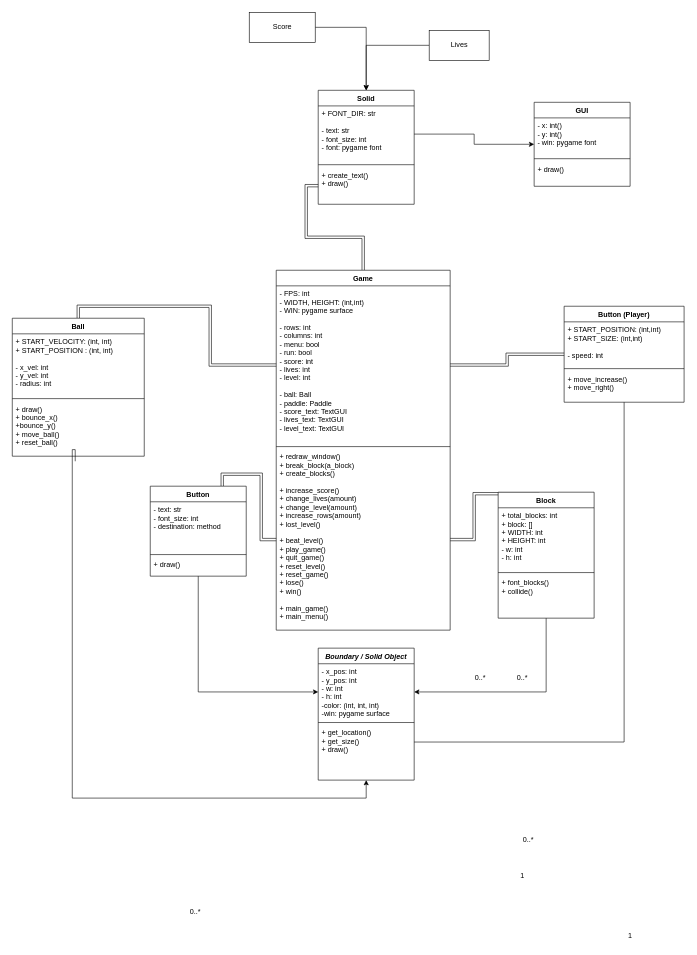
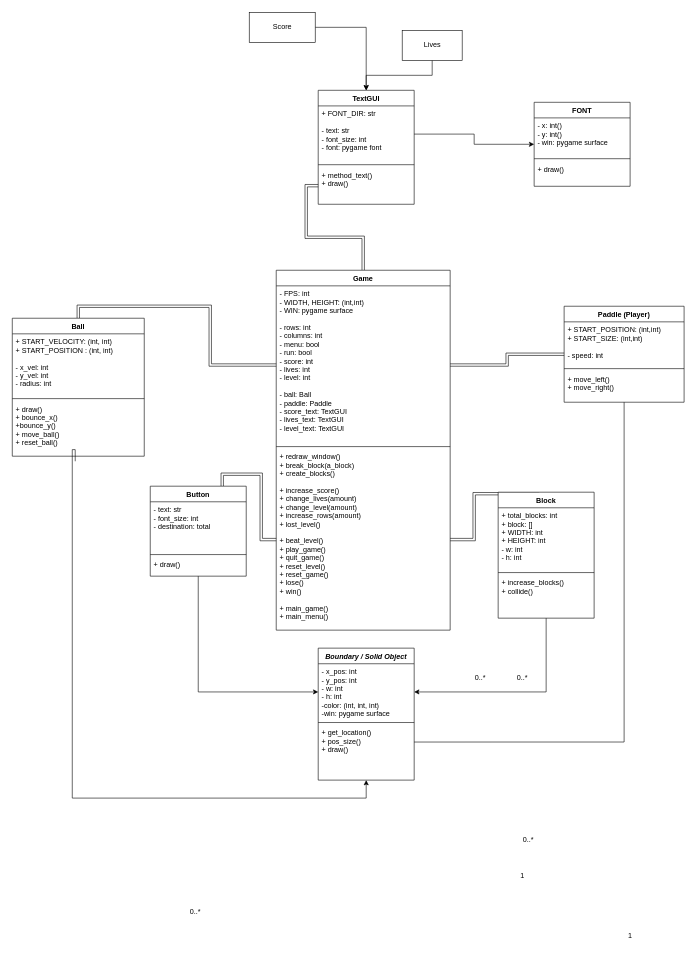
- <mxCell id="8" value="Lives" style="html=1;" parent="1" vertex="1"><mxGeometry x="715" y="50" width="100" height="50" as="geometry" /></mxCell>
+ <mxCell id="8" value="Lives" style="html=1;" parent="1" vertex="1"><mxGeometry x="670" y="50" width="100" height="50" as="geometry" /></mxCell>
- <mxCell id="26" value="Solid" style="swimlane;fontStyle=1;align=center;verticalAlign=top;childLayout=stackLayout;horizontal=1;startSize=26;horizontalStack=0;resizeParent=1;resizeParentMax=0;resizeLast=0;collapsible=1;marginBottom=0;" parent="1" vertex="1"><mxGeometry x="530" y="150" width="160" height="190" as="geometry" /></mxCell>
+ <mxCell id="26" value="TextGUI" style="swimlane;fontStyle=1;align=center;verticalAlign=top;childLayout=stackLayout;horizontal=1;startSize=26;horizontalStack=0;resizeParent=1;resizeParentMax=0;resizeLast=0;collapsible=1;marginBottom=0;" parent="1" vertex="1"><mxGeometry x="530" y="150" width="160" height="190" as="geometry" /></mxCell>
- <mxCell id="30" value="GUI" style="swimlane;fontStyle=1;align=center;verticalAlign=top;childLayout=stackLayout;horizontal=1;startSize=26;horizontalStack=0;resizeParent=1;resizeParentMax=0;resizeLast=0;collapsible=1;marginBottom=0;" parent="1" vertex="1"><mxGeometry x="890" y="170" width="160" height="140" as="geometry" /></mxCell>
+ <mxCell id="30" value="FONT" style="swimlane;fontStyle=1;align=center;verticalAlign=top;childLayout=stackLayout;horizontal=1;startSize=26;horizontalStack=0;resizeParent=1;resizeParentMax=0;resizeLast=0;collapsible=1;marginBottom=0;" parent="1" vertex="1"><mxGeometry x="890" y="170" width="160" height="140" as="geometry" /></mxCell>
- <mxCell id="31" value="- x: int()&#10;- y: int()&#10;- win: pygame font" style="text;strokeColor=none;fillColor=none;align=left;verticalAlign=top;spacingLeft=4;spacingRight=4;overflow=hidden;rotatable=0;points=[[0,0.5],[1,0.5]];portConstraint=eastwest;" parent="30" vertex="1"><mxGeometry y="26" width="160" height="64" as="geometry" /></mxCell>
+ <mxCell id="31" value="- x: int()&#10;- y: int()&#10;- win: pygame surface" style="text;strokeColor=none;fillColor=none;align=left;verticalAlign=top;spacingLeft=4;spacingRight=4;overflow=hidden;rotatable=0;points=[[0,0.5],[1,0.5]];portConstraint=eastwest;" parent="30" vertex="1"><mxGeometry y="26" width="160" height="64" as="geometry" /></mxCell>
- <mxCell id="29" value="+ create_text()&#10;+ draw()" style="text;strokeColor=none;fillColor=none;align=left;verticalAlign=top;spacingLeft=4;spacingRight=4;overflow=hidden;rotatable=0;points=[[0,0.5],[1,0.5]];portConstraint=eastwest;" parent="26" vertex="1"><mxGeometry y="128" width="160" height="62" as="geometry" /></mxCell>
+ <mxCell id="29" value="+ method_text()&#10;+ draw()" style="text;strokeColor=none;fillColor=none;align=left;verticalAlign=top;spacingLeft=4;spacingRight=4;overflow=hidden;rotatable=0;points=[[0,0.5],[1,0.5]];portConstraint=eastwest;" parent="26" vertex="1"><mxGeometry y="128" width="160" height="62" as="geometry" /></mxCell>
- <mxCell id="50" value="Button (Player)" style="swimlane;fontStyle=1;align=center;verticalAlign=top;childLayout=stackLayout;horizontal=1;startSize=26;horizontalStack=0;resizeParent=1;resizeParentMax=0;resizeLast=0;collapsible=1;marginBottom=0;" parent="1" vertex="1"><mxGeometry x="940" y="510" width="200" height="160" as="geometry"><mxRectangle x="670" y="20" width="120" height="26" as="alternateBounds" /></mxGeometry></mxCell>
+ <mxCell id="50" value="Paddle (Player)" style="swimlane;fontStyle=1;align=center;verticalAlign=top;childLayout=stackLayout;horizontal=1;startSize=26;horizontalStack=0;resizeParent=1;resizeParentMax=0;resizeLast=0;collapsible=1;marginBottom=0;" parent="1" vertex="1"><mxGeometry x="940" y="510" width="200" height="160" as="geometry"><mxRectangle x="670" y="20" width="120" height="26" as="alternateBounds" /></mxGeometry></mxCell>
- <mxCell id="53" value="+ move_increase()&#10;+ move_right()" style="text;strokeColor=none;fillColor=none;align=left;verticalAlign=top;spacingLeft=4;spacingRight=4;overflow=hidden;rotatable=0;points=[[0,0.5],[1,0.5]];portConstraint=eastwest;" parent="50" vertex="1"><mxGeometry y="108" width="200" height="52" as="geometry" /></mxCell>
+ <mxCell id="53" value="+ move_left()&#10;+ move_right()" style="text;strokeColor=none;fillColor=none;align=left;verticalAlign=top;spacingLeft=4;spacingRight=4;overflow=hidden;rotatable=0;points=[[0,0.5],[1,0.5]];portConstraint=eastwest;" parent="50" vertex="1"><mxGeometry y="108" width="200" height="52" as="geometry" /></mxCell>
- <mxCell id="43" value="- text: str&#10;- font_size: int&#10;- destination: method" style="text;strokeColor=none;fillColor=none;align=left;verticalAlign=top;spacingLeft=4;spacingRight=4;overflow=hidden;rotatable=0;points=[[0,0.5],[1,0.5]];portConstraint=eastwest;" vertex="1" parent="42"><mxGeometry y="26" width="160" height="84" as="geometry" /></mxCell>
+ <mxCell id="43" value="- text: str&#10;- font_size: int&#10;- destination: total" style="text;strokeColor=none;fillColor=none;align=left;verticalAlign=top;spacingLeft=4;spacingRight=4;overflow=hidden;rotatable=0;points=[[0,0.5],[1,0.5]];portConstraint=eastwest;" vertex="1" parent="42"><mxGeometry y="26" width="160" height="84" as="geometry" /></mxCell>
- <mxCell id="41" value="+ font_blocks()&#10;+ collide()" style="text;strokeColor=none;fillColor=none;align=left;verticalAlign=top;spacingLeft=4;spacingRight=4;overflow=hidden;rotatable=0;points=[[0,0.5],[1,0.5]];portConstraint=eastwest;" parent="38" vertex="1"><mxGeometry y="138" width="160" height="72" as="geometry" /></mxCell>
+ <mxCell id="41" value="+ increase_blocks()&#10;+ collide()" style="text;strokeColor=none;fillColor=none;align=left;verticalAlign=top;spacingLeft=4;spacingRight=4;overflow=hidden;rotatable=0;points=[[0,0.5],[1,0.5]];portConstraint=eastwest;" parent="38" vertex="1"><mxGeometry y="138" width="160" height="72" as="geometry" /></mxCell>
- <mxCell id="37" value="+ get_location()&#10;+ get_size()&#10;+ draw()" style="text;strokeColor=none;fillColor=none;align=left;verticalAlign=top;spacingLeft=4;spacingRight=4;overflow=hidden;rotatable=0;points=[[0,0.5],[1,0.5]];portConstraint=eastwest;" parent="34" vertex="1"><mxGeometry y="128" width="160" height="92" as="geometry" /></mxCell>
+ <mxCell id="37" value="+ get_location()&#10;+ pos_size()&#10;+ draw()" style="text;strokeColor=none;fillColor=none;align=left;verticalAlign=top;spacingLeft=4;spacingRight=4;overflow=hidden;rotatable=0;points=[[0,0.5],[1,0.5]];portConstraint=eastwest;" parent="34" vertex="1"><mxGeometry y="128" width="160" height="92" as="geometry" /></mxCell>
